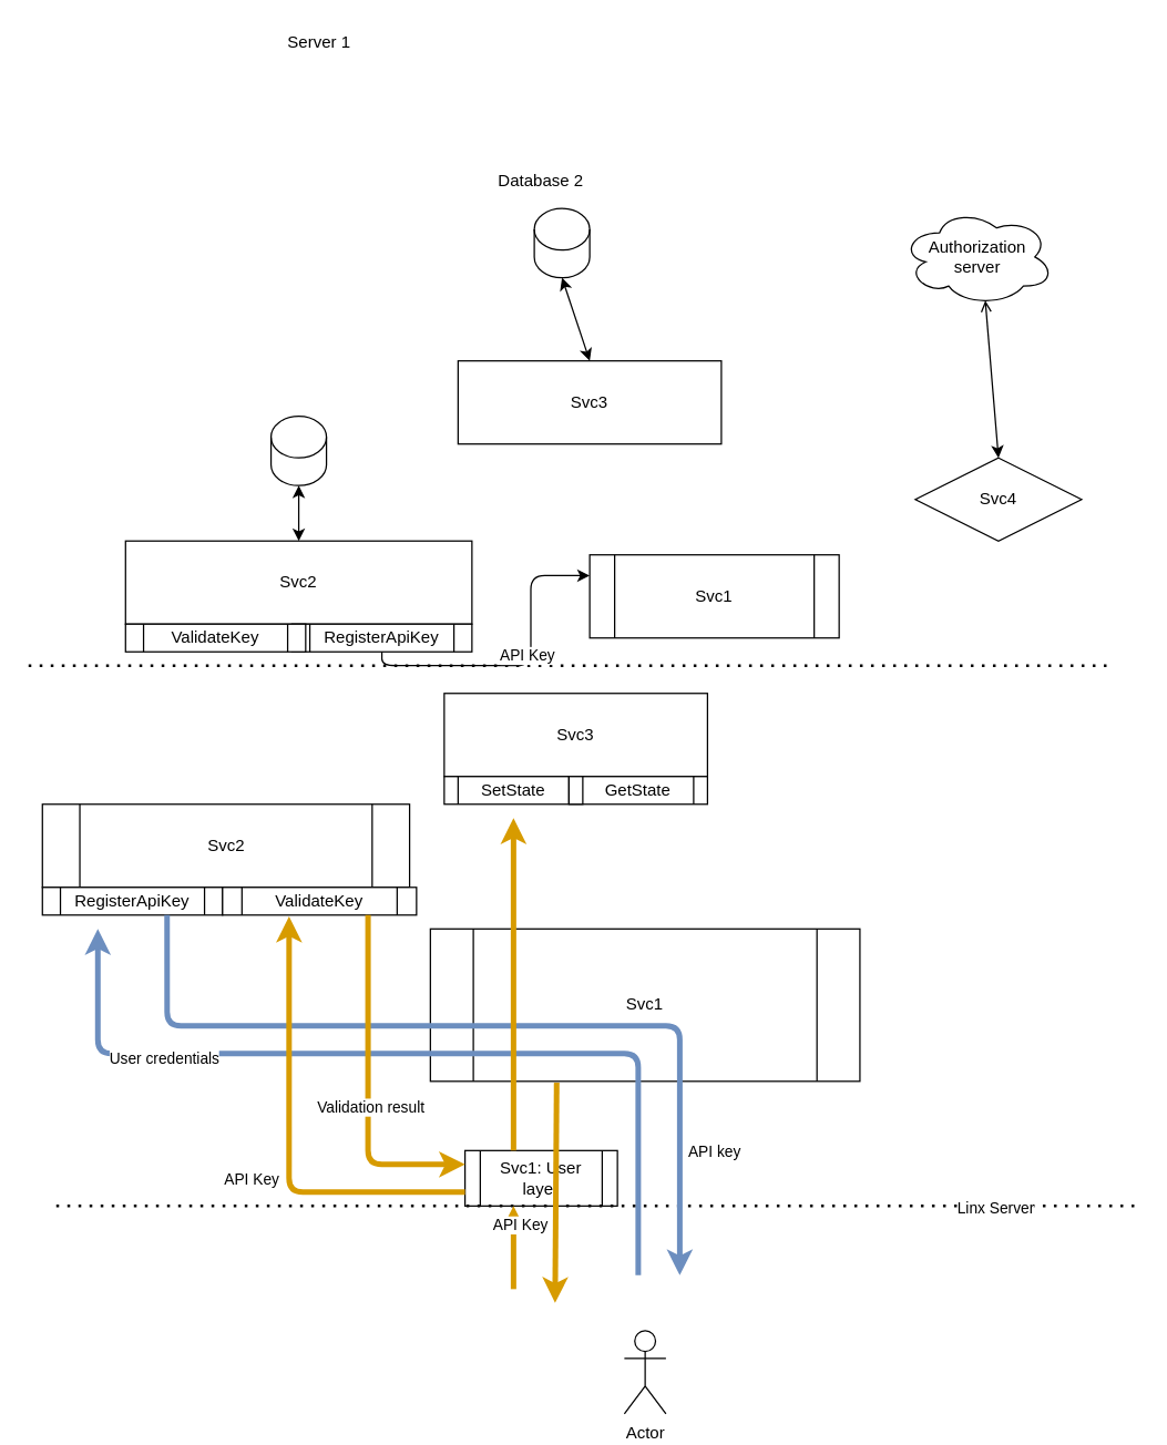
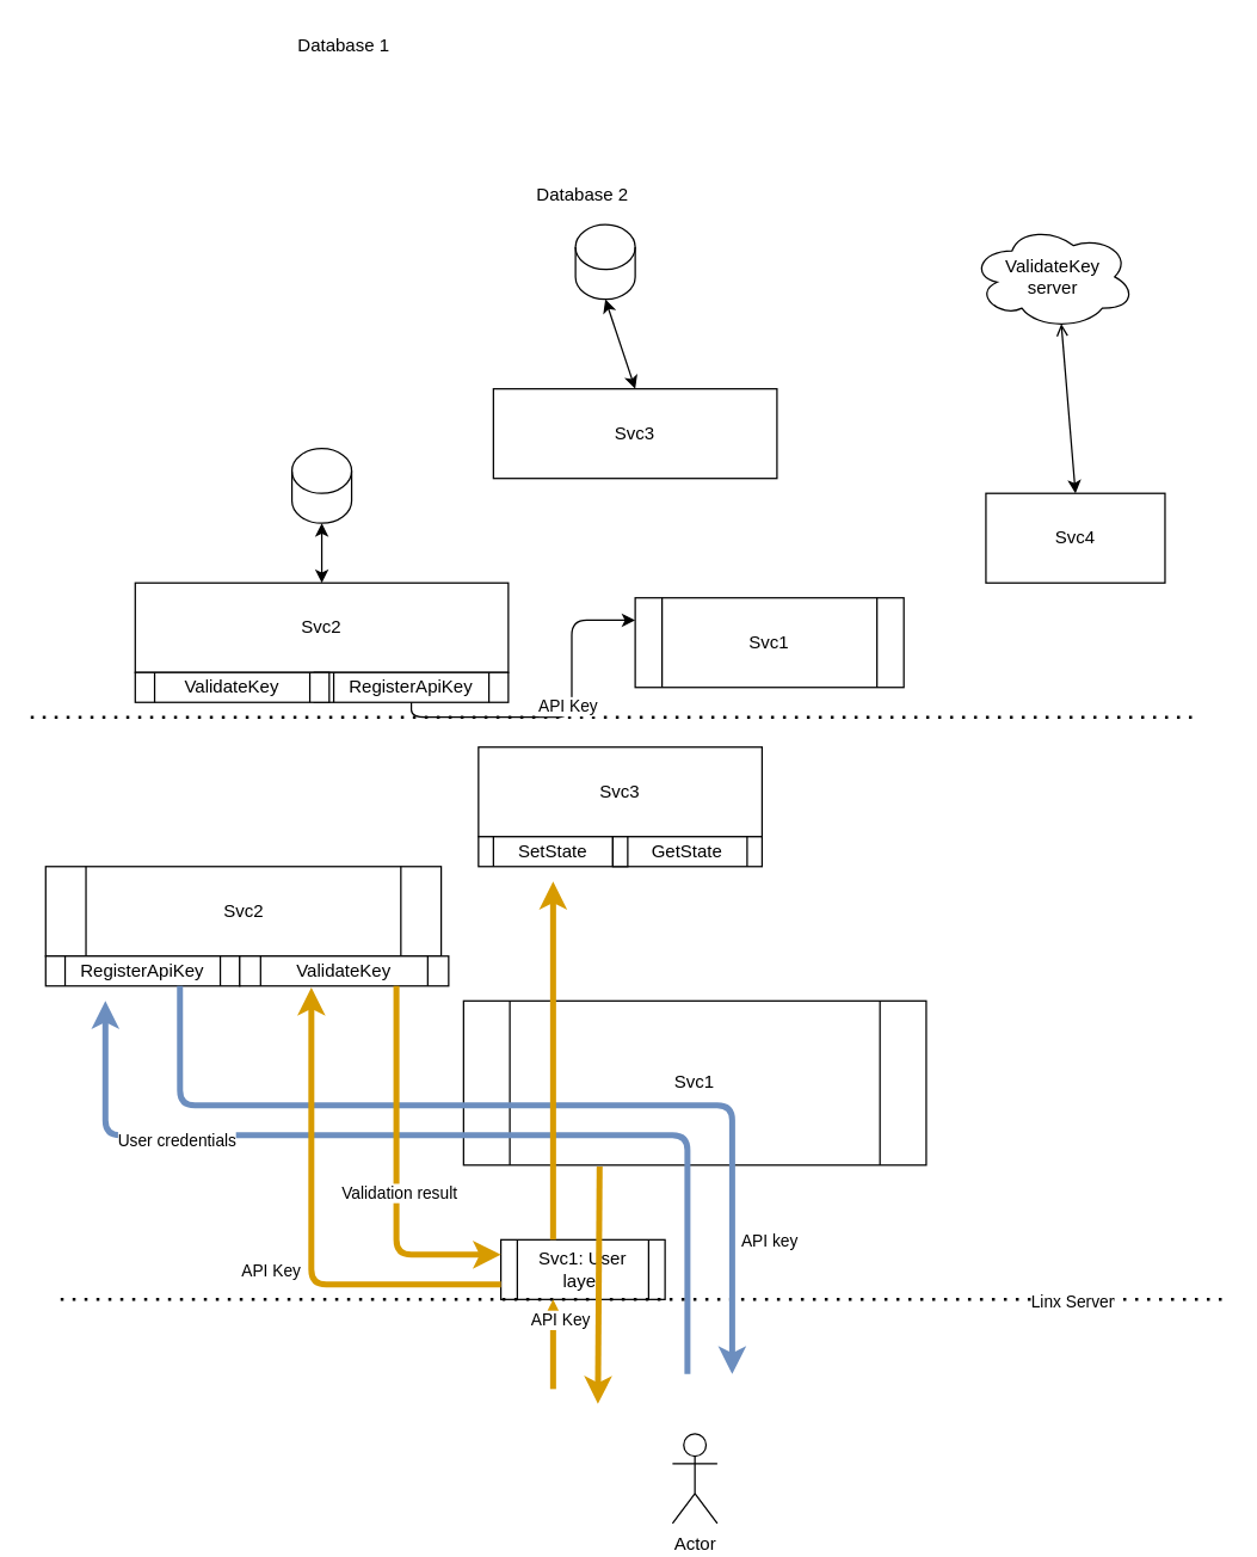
- <mxCell id="9" value="Server 1" style="text;html=1;strokeColor=none;fillColor=none;align=center;verticalAlign=middle;whiteSpace=wrap;rounded=0;" parent="1" vertex="1"><mxGeometry x="190" y="20" width="80" height="20" as="geometry" /></mxCell>
+ <mxCell id="9" value="Database 1" style="text;html=1;strokeColor=none;fillColor=none;align=center;verticalAlign=middle;whiteSpace=wrap;rounded=0;" parent="1" vertex="1"><mxGeometry x="190" y="20" width="80" height="20" as="geometry" /></mxCell>
- <mxCell id="11" value="Authorization &lt;br&gt;server" style="ellipse;shape=cloud;whiteSpace=wrap;html=1;" parent="1" vertex="1"><mxGeometry x="650" y="150" width="110" height="70" as="geometry" /></mxCell>
+ <mxCell id="11" value="ValidateKey &lt;br&gt;server" style="ellipse;shape=cloud;whiteSpace=wrap;html=1;" parent="1" vertex="1"><mxGeometry x="650" y="150" width="110" height="70" as="geometry" /></mxCell>
- <mxCell id="4" value="Svc4" style="rhombus;whiteSpace=wrap;html=1;" parent="1" vertex="1"><mxGeometry x="660" y="330" width="120" height="60" as="geometry" /></mxCell>
+ <mxCell id="4" value="Svc4" style="rounded=0;whiteSpace=wrap;html=1;" parent="1" vertex="1"><mxGeometry x="660" y="330" width="120" height="60" as="geometry" /></mxCell>
